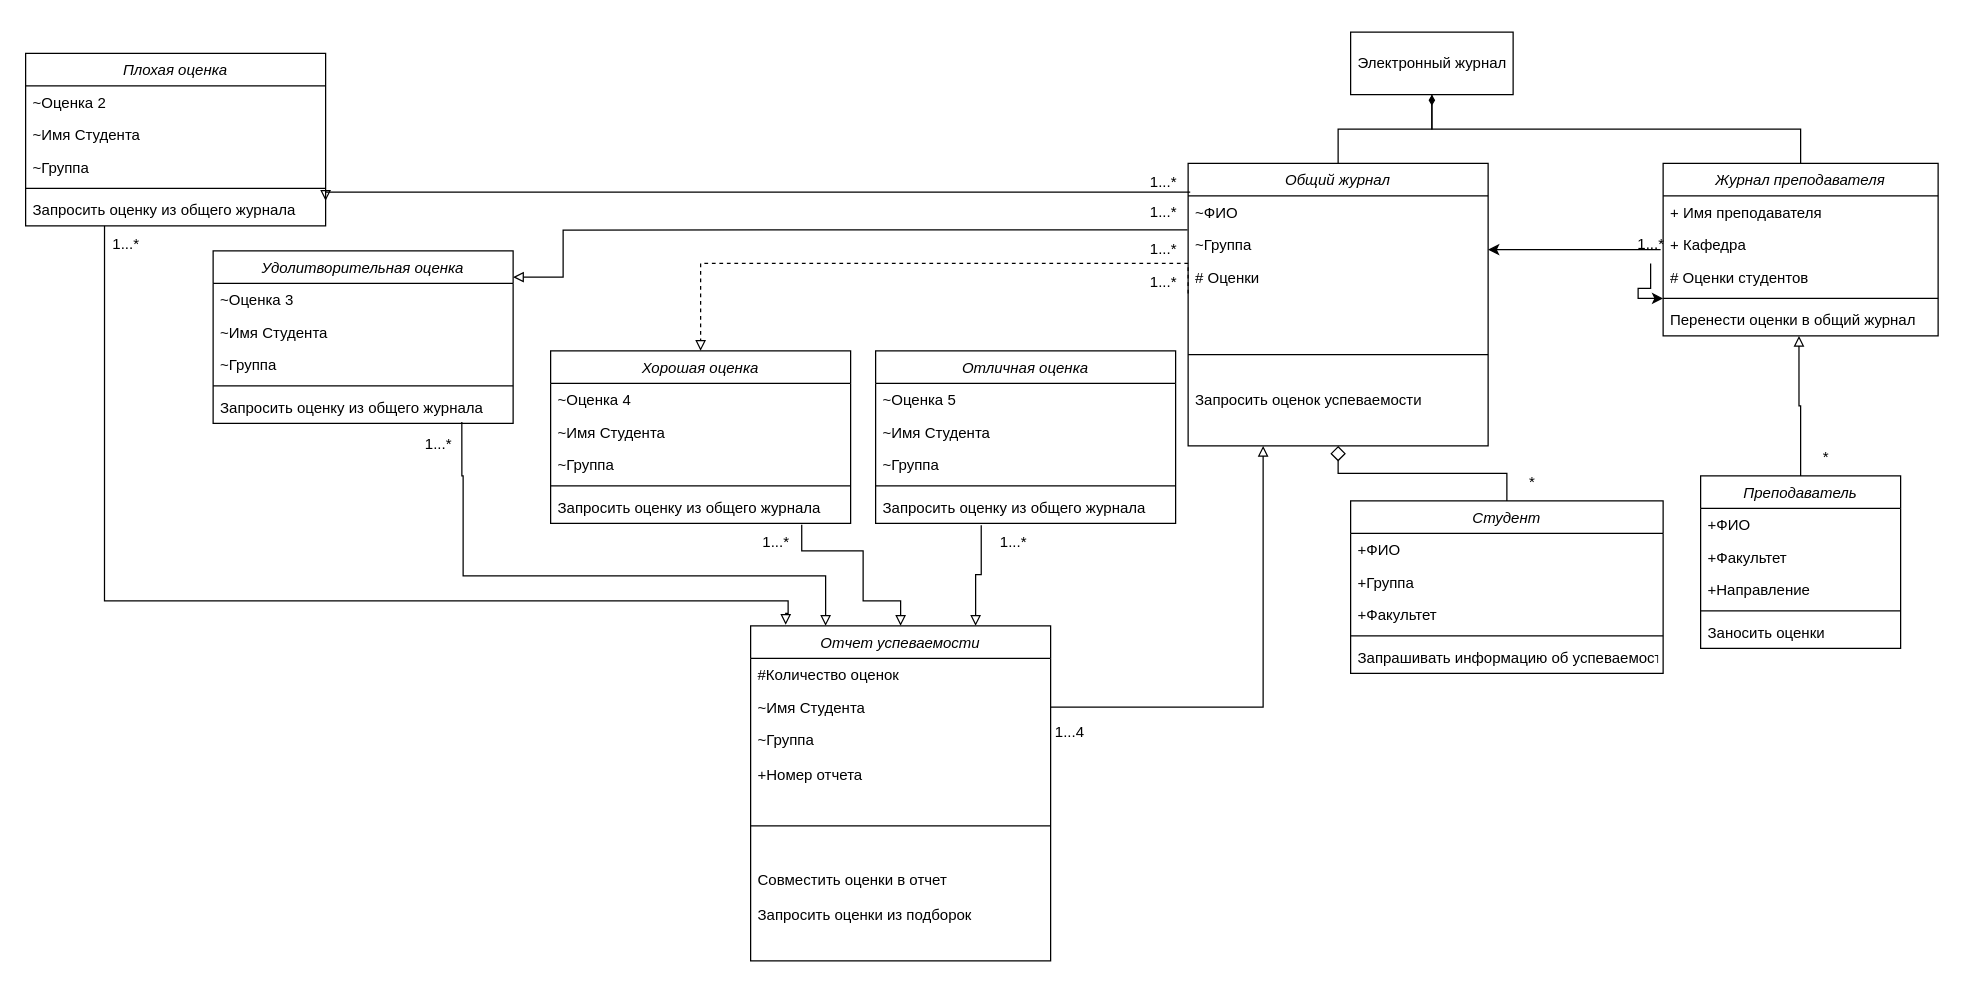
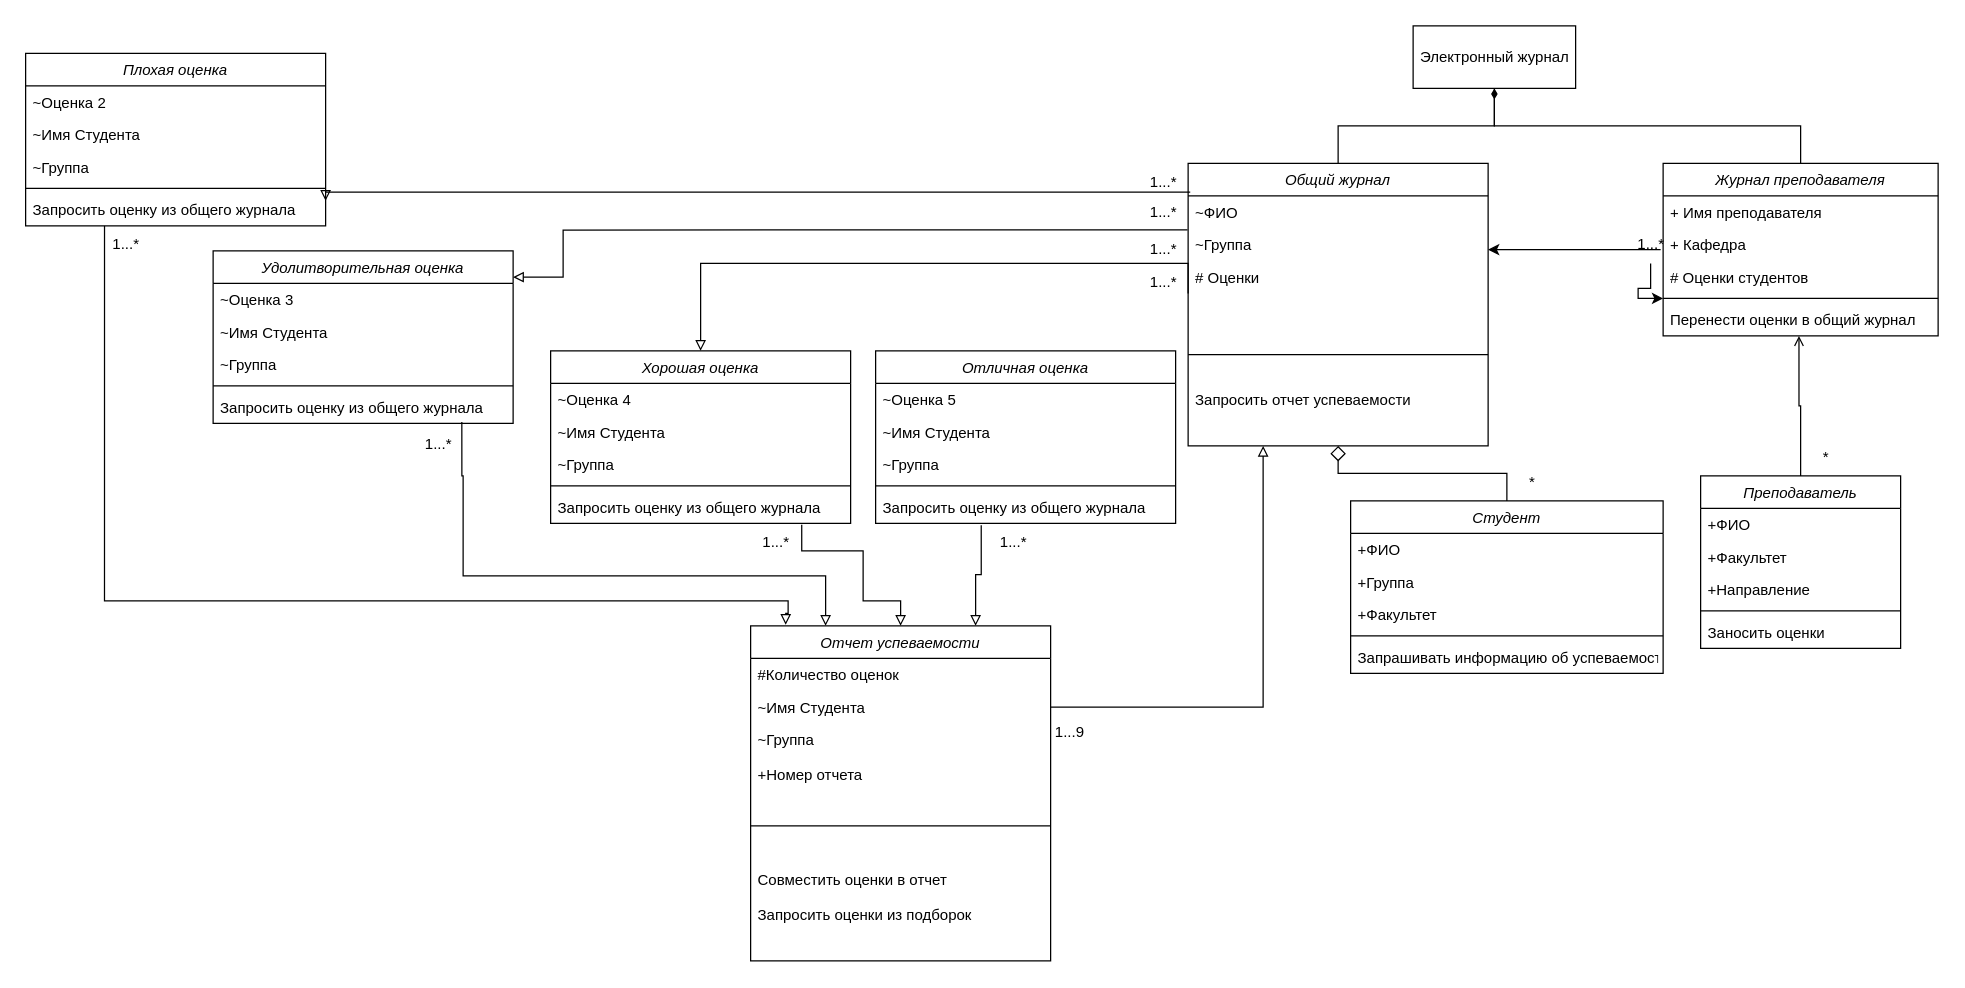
- <mxCell id="12" value="Электронный журнал" style="html=1;" vertex="1" parent="1"><mxGeometry x="1080" y="25" width="130" height="50" as="geometry" /></mxCell>
+ <mxCell id="12" value="Электронный журнал" style="html=1;" vertex="1" parent="1"><mxGeometry x="1130" y="20" width="130" height="50" as="geometry" /></mxCell>
- <mxCell id="58" style="edgeStyle=orthogonalEdgeStyle;rounded=0;orthogonalLoop=1;jettySize=auto;html=1;exitX=0;exitY=0.5;exitDx=0;exitDy=0;entryX=0.5;entryY=0;entryDx=0;entryDy=0;startArrow=none;startFill=0;endArrow=block;endFill=0;dashed=1;" edge="1" parent="1" source="6" target="40"><mxGeometry relative="1" as="geometry"><Array as="points"><mxPoint x="950" y="210" /><mxPoint x="560" y="210" /></Array></mxGeometry></mxCell>
+ <mxCell id="58" style="edgeStyle=orthogonalEdgeStyle;rounded=0;orthogonalLoop=1;jettySize=auto;html=1;exitX=0;exitY=0.5;exitDx=0;exitDy=0;entryX=0.5;entryY=0;entryDx=0;entryDy=0;startArrow=none;startFill=0;endArrow=block;endFill=0;" edge="1" parent="1" source="6" target="40"><mxGeometry relative="1" as="geometry"><Array as="points"><mxPoint x="950" y="210" /><mxPoint x="560" y="210" /></Array></mxGeometry></mxCell>
- <mxCell id="10" style="edgeStyle=orthogonalEdgeStyle;rounded=0;orthogonalLoop=1;jettySize=auto;html=1;exitX=0.5;exitY=0;exitDx=0;exitDy=0;entryX=0.494;entryY=1;entryDx=0;entryDy=0;entryPerimeter=0;startArrow=none;startFill=0;endArrow=block;endFill=0;" edge="1" parent="1" source="20" target="19"><mxGeometry relative="1" as="geometry"><mxPoint x="1410" y="360" as="sourcePoint" /></mxGeometry></mxCell>
+ <mxCell id="10" style="edgeStyle=orthogonalEdgeStyle;rounded=0;orthogonalLoop=1;jettySize=auto;html=1;exitX=0.5;exitY=0;exitDx=0;exitDy=0;entryX=0.494;entryY=1;entryDx=0;entryDy=0;entryPerimeter=0;startArrow=none;startFill=0;endArrow=open;endFill=0;" edge="1" parent="1" source="20" target="19"><mxGeometry relative="1" as="geometry"><mxPoint x="1410" y="360" as="sourcePoint" /></mxGeometry></mxCell>
- <mxCell id="8" value="Запросить оценок успеваемости" style="text;align=left;verticalAlign=top;spacingLeft=4;spacingRight=4;overflow=hidden;rotatable=0;points=[[0,0.5],[1,0.5]];portConstraint=eastwest;" vertex="1" parent="3"><mxGeometry y="176" width="240" height="50" as="geometry" /></mxCell>
+ <mxCell id="8" value="Запросить отчет успеваемости" style="text;align=left;verticalAlign=top;spacingLeft=4;spacingRight=4;overflow=hidden;rotatable=0;points=[[0,0.5],[1,0.5]];portConstraint=eastwest;" vertex="1" parent="3"><mxGeometry y="176" width="240" height="50" as="geometry" /></mxCell>
- <mxCell id="76" value="1...4" style="text;html=1;align=center;verticalAlign=middle;resizable=0;points=[];autosize=1;strokeColor=none;fillColor=none;" vertex="1" parent="1"><mxGeometry x="830" y="570" width="50" height="30" as="geometry" /></mxCell>
+ <mxCell id="76" value="1...9" style="text;html=1;align=center;verticalAlign=middle;resizable=0;points=[];autosize=1;strokeColor=none;fillColor=none;" vertex="1" parent="1"><mxGeometry x="830" y="570" width="50" height="30" as="geometry" /></mxCell>
